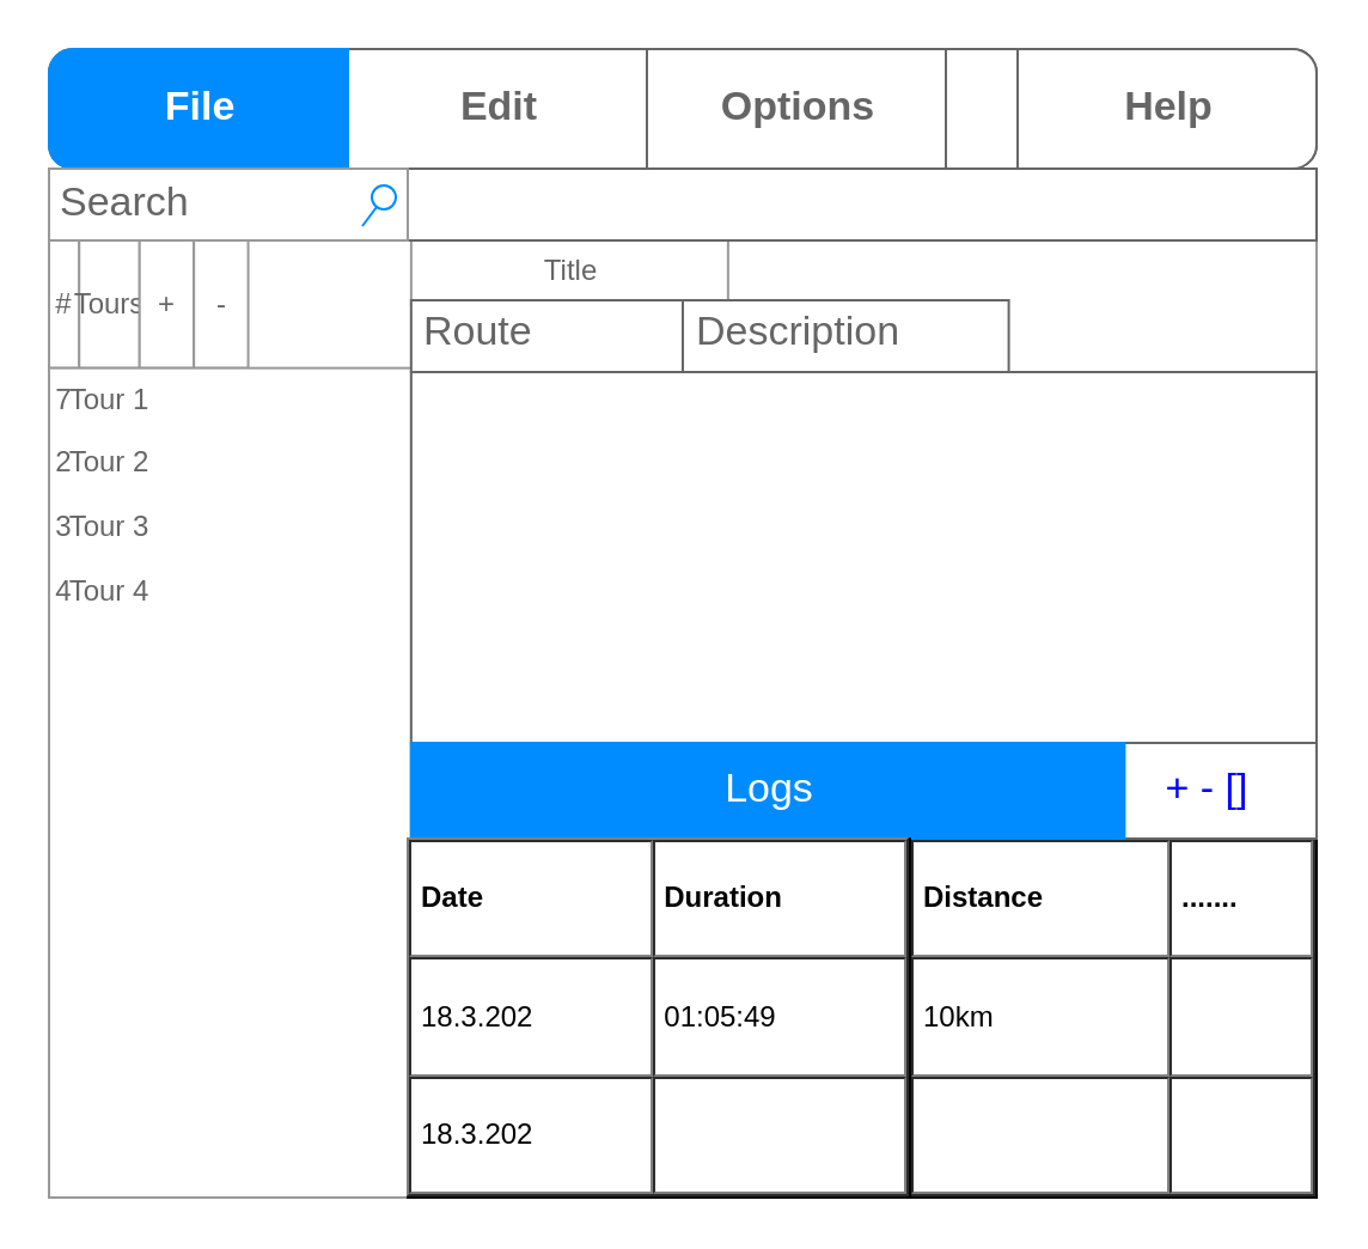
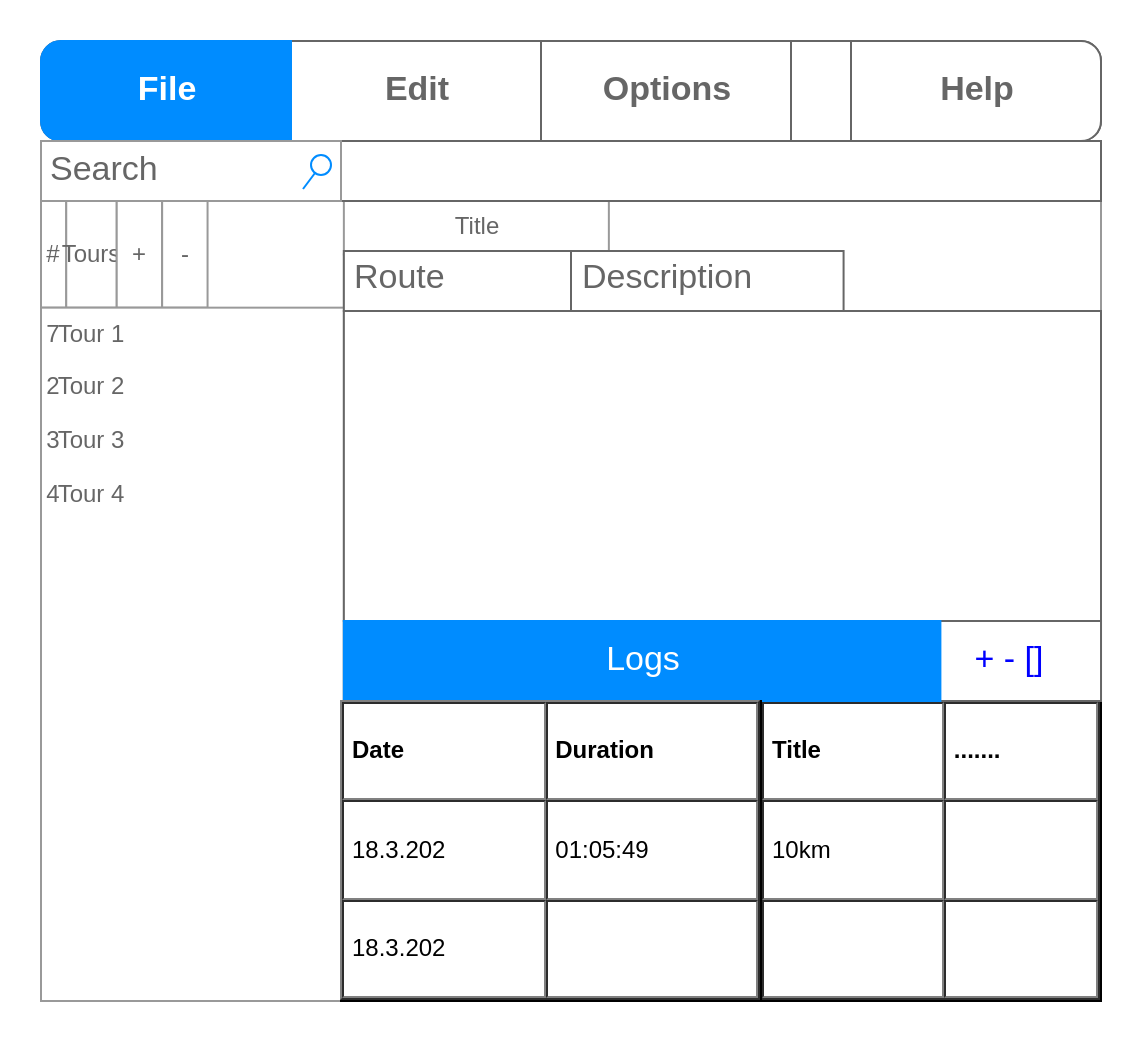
- <mxCell id="38" value="&lt;table cellpadding=&quot;4&quot; cellspacing=&quot;0&quot; border=&quot;1&quot; style=&quot;font-size: 1em ; width: 100% ; height: 100%&quot;&gt;&lt;tbody&gt;&lt;tr&gt;&lt;th&gt;Distance&lt;/th&gt;&lt;th&gt;.......&lt;/th&gt;&lt;/tr&gt;&lt;tr&gt;&lt;td&gt;10km&lt;/td&gt;&lt;td&gt;&lt;br&gt;&lt;/td&gt;&lt;/tr&gt;&lt;tr&gt;&lt;td&gt;&lt;/td&gt;&lt;td&gt;&lt;br&gt;&lt;/td&gt;&lt;/tr&gt;&lt;/tbody&gt;&lt;/table&gt; " style="verticalAlign=top;align=left;overflow=fill;fontSize=12;fontFamily=Helvetica;html=1" parent="2" vertex="1"><mxGeometry x="360" y="250" width="170" height="150" as="geometry" /></mxCell>
+ <mxCell id="38" value="&lt;table cellpadding=&quot;4&quot; cellspacing=&quot;0&quot; border=&quot;1&quot; style=&quot;font-size: 1em ; width: 100% ; height: 100%&quot;&gt;&lt;tbody&gt;&lt;tr&gt;&lt;th&gt;Title&lt;/th&gt;&lt;th&gt;.......&lt;/th&gt;&lt;/tr&gt;&lt;tr&gt;&lt;td&gt;10km&lt;/td&gt;&lt;td&gt;&lt;br&gt;&lt;/td&gt;&lt;/tr&gt;&lt;tr&gt;&lt;td&gt;&lt;/td&gt;&lt;td&gt;&lt;br&gt;&lt;/td&gt;&lt;/tr&gt;&lt;/tbody&gt;&lt;/table&gt; " style="verticalAlign=top;align=left;overflow=fill;fontSize=12;fontFamily=Helvetica;html=1" parent="2" vertex="1"><mxGeometry x="360" y="250" width="170" height="150" as="geometry" /></mxCell>
